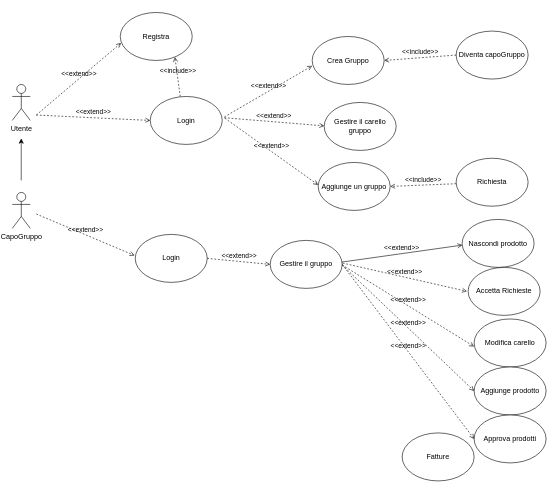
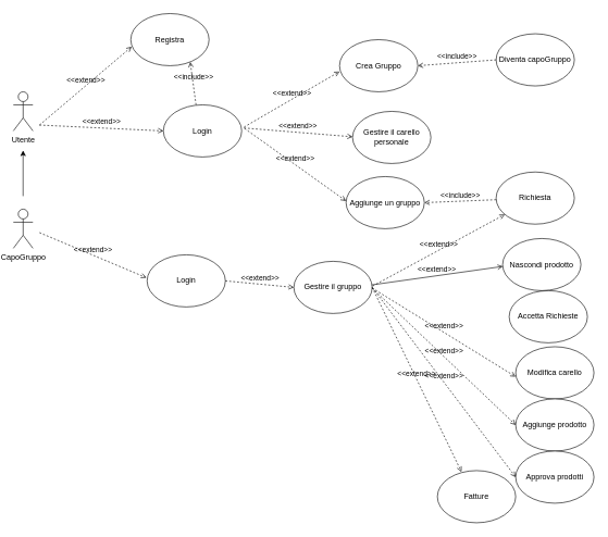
- <mxCell id="9" value="Gestire il carello gruppo" style="ellipse;whiteSpace=wrap;html=1;" parent="1" vertex="1"><mxGeometry x="540" y="170" width="120" height="80" as="geometry" /></mxCell>
+ <mxCell id="9" value="Gestire il carello personale" style="ellipse;whiteSpace=wrap;html=1;" parent="1" vertex="1"><mxGeometry x="540" y="170" width="120" height="80" as="geometry" /></mxCell>
- <mxCell id="28" value="&amp;lt;&amp;lt;extend&amp;gt;&amp;gt;" style="html=1;verticalAlign=bottom;labelBackgroundColor=none;endArrow=open;endFill=0;dashed=1;rounded=0;entryX=-0.017;entryY=0.499;entryDx=0;entryDy=0;exitX=1.007;exitY=0.473;exitDx=0;exitDy=0;exitPerimeter=0;entryPerimeter=0;" parent="1" source="13" target="14" edge="1"><mxGeometry width="160" relative="1" as="geometry"><mxPoint x="579" y="446" as="sourcePoint" /><mxPoint x="780" y="418" as="targetPoint" /></mxGeometry></mxCell>
+ <mxCell id="28" value="&amp;lt;&amp;lt;extend&amp;gt;&amp;gt;" style="html=1;verticalAlign=bottom;labelBackgroundColor=none;endArrow=open;endFill=0;dashed=1;rounded=0;exitX=1.007;exitY=0.473;exitDx=0;exitDy=0;exitPerimeter=0;" parent="1" source="13" target="11" edge="1"><mxGeometry width="160" relative="1" as="geometry"><mxPoint x="579" y="446" as="sourcePoint" /><mxPoint x="780" y="418" as="targetPoint" /></mxGeometry></mxCell>
+ <mxCell id="35" value="&amp;lt;&amp;lt;extend&amp;gt;&amp;gt;" style="html=1;verticalAlign=bottom;labelBackgroundColor=none;endArrow=open;endFill=0;dashed=1;rounded=0;entryX=0.308;entryY=0.025;entryDx=0;entryDy=0;exitX=1;exitY=0.5;exitDx=0;exitDy=0;entryPerimeter=0;" edge="1" parent="1" source="13" target="34"><mxGeometry width="160" relative="1" as="geometry"><mxPoint x="580" y="450" as="sourcePoint" /><mxPoint x="800" y="741" as="targetPoint" /></mxGeometry></mxCell>
